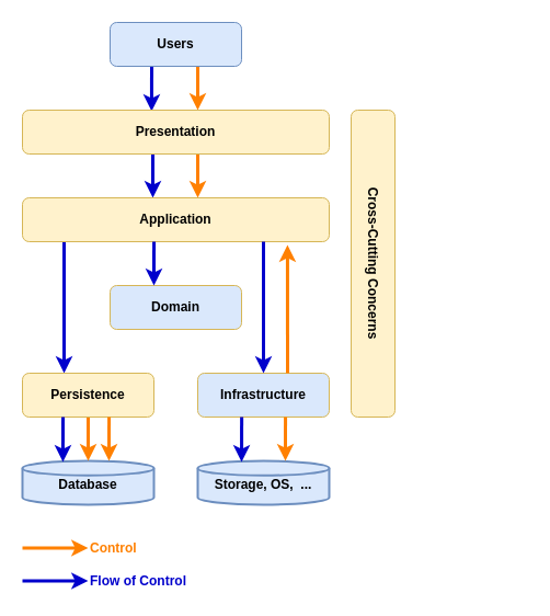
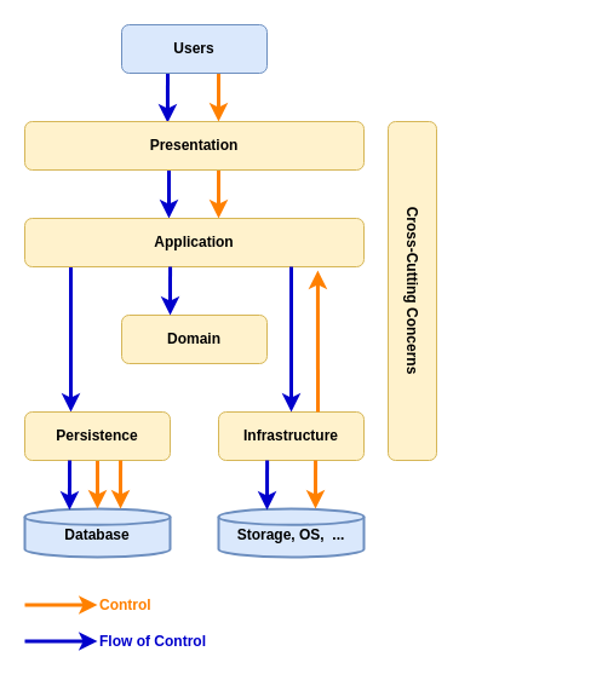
- <mxCell id="10" value="Domain" style="rounded=1;whiteSpace=wrap;html=1;fontStyle=1;fillColor=#dae8fc;strokeColor=#d6b656;" vertex="1" parent="1"><mxGeometry x="100" y="260" width="120" height="40" as="geometry" /></mxCell>
+ <mxCell id="10" value="Domain" style="rounded=1;whiteSpace=wrap;html=1;fontStyle=1;fillColor=#fff2cc;strokeColor=#d6b656;" vertex="1" parent="1"><mxGeometry x="100" y="260" width="120" height="40" as="geometry" /></mxCell>
- <mxCell id="16" value="Infrastructure" style="rounded=1;whiteSpace=wrap;html=1;fontStyle=1;fillColor=#dae8fc;strokeColor=#d6b656;" vertex="1" parent="1"><mxGeometry x="180" y="340" width="120" height="40" as="geometry" /></mxCell>
+ <mxCell id="16" value="Infrastructure" style="rounded=1;whiteSpace=wrap;html=1;fontStyle=1;fillColor=#fff2cc;strokeColor=#d6b656;" vertex="1" parent="1"><mxGeometry x="180" y="340" width="120" height="40" as="geometry" /></mxCell>
